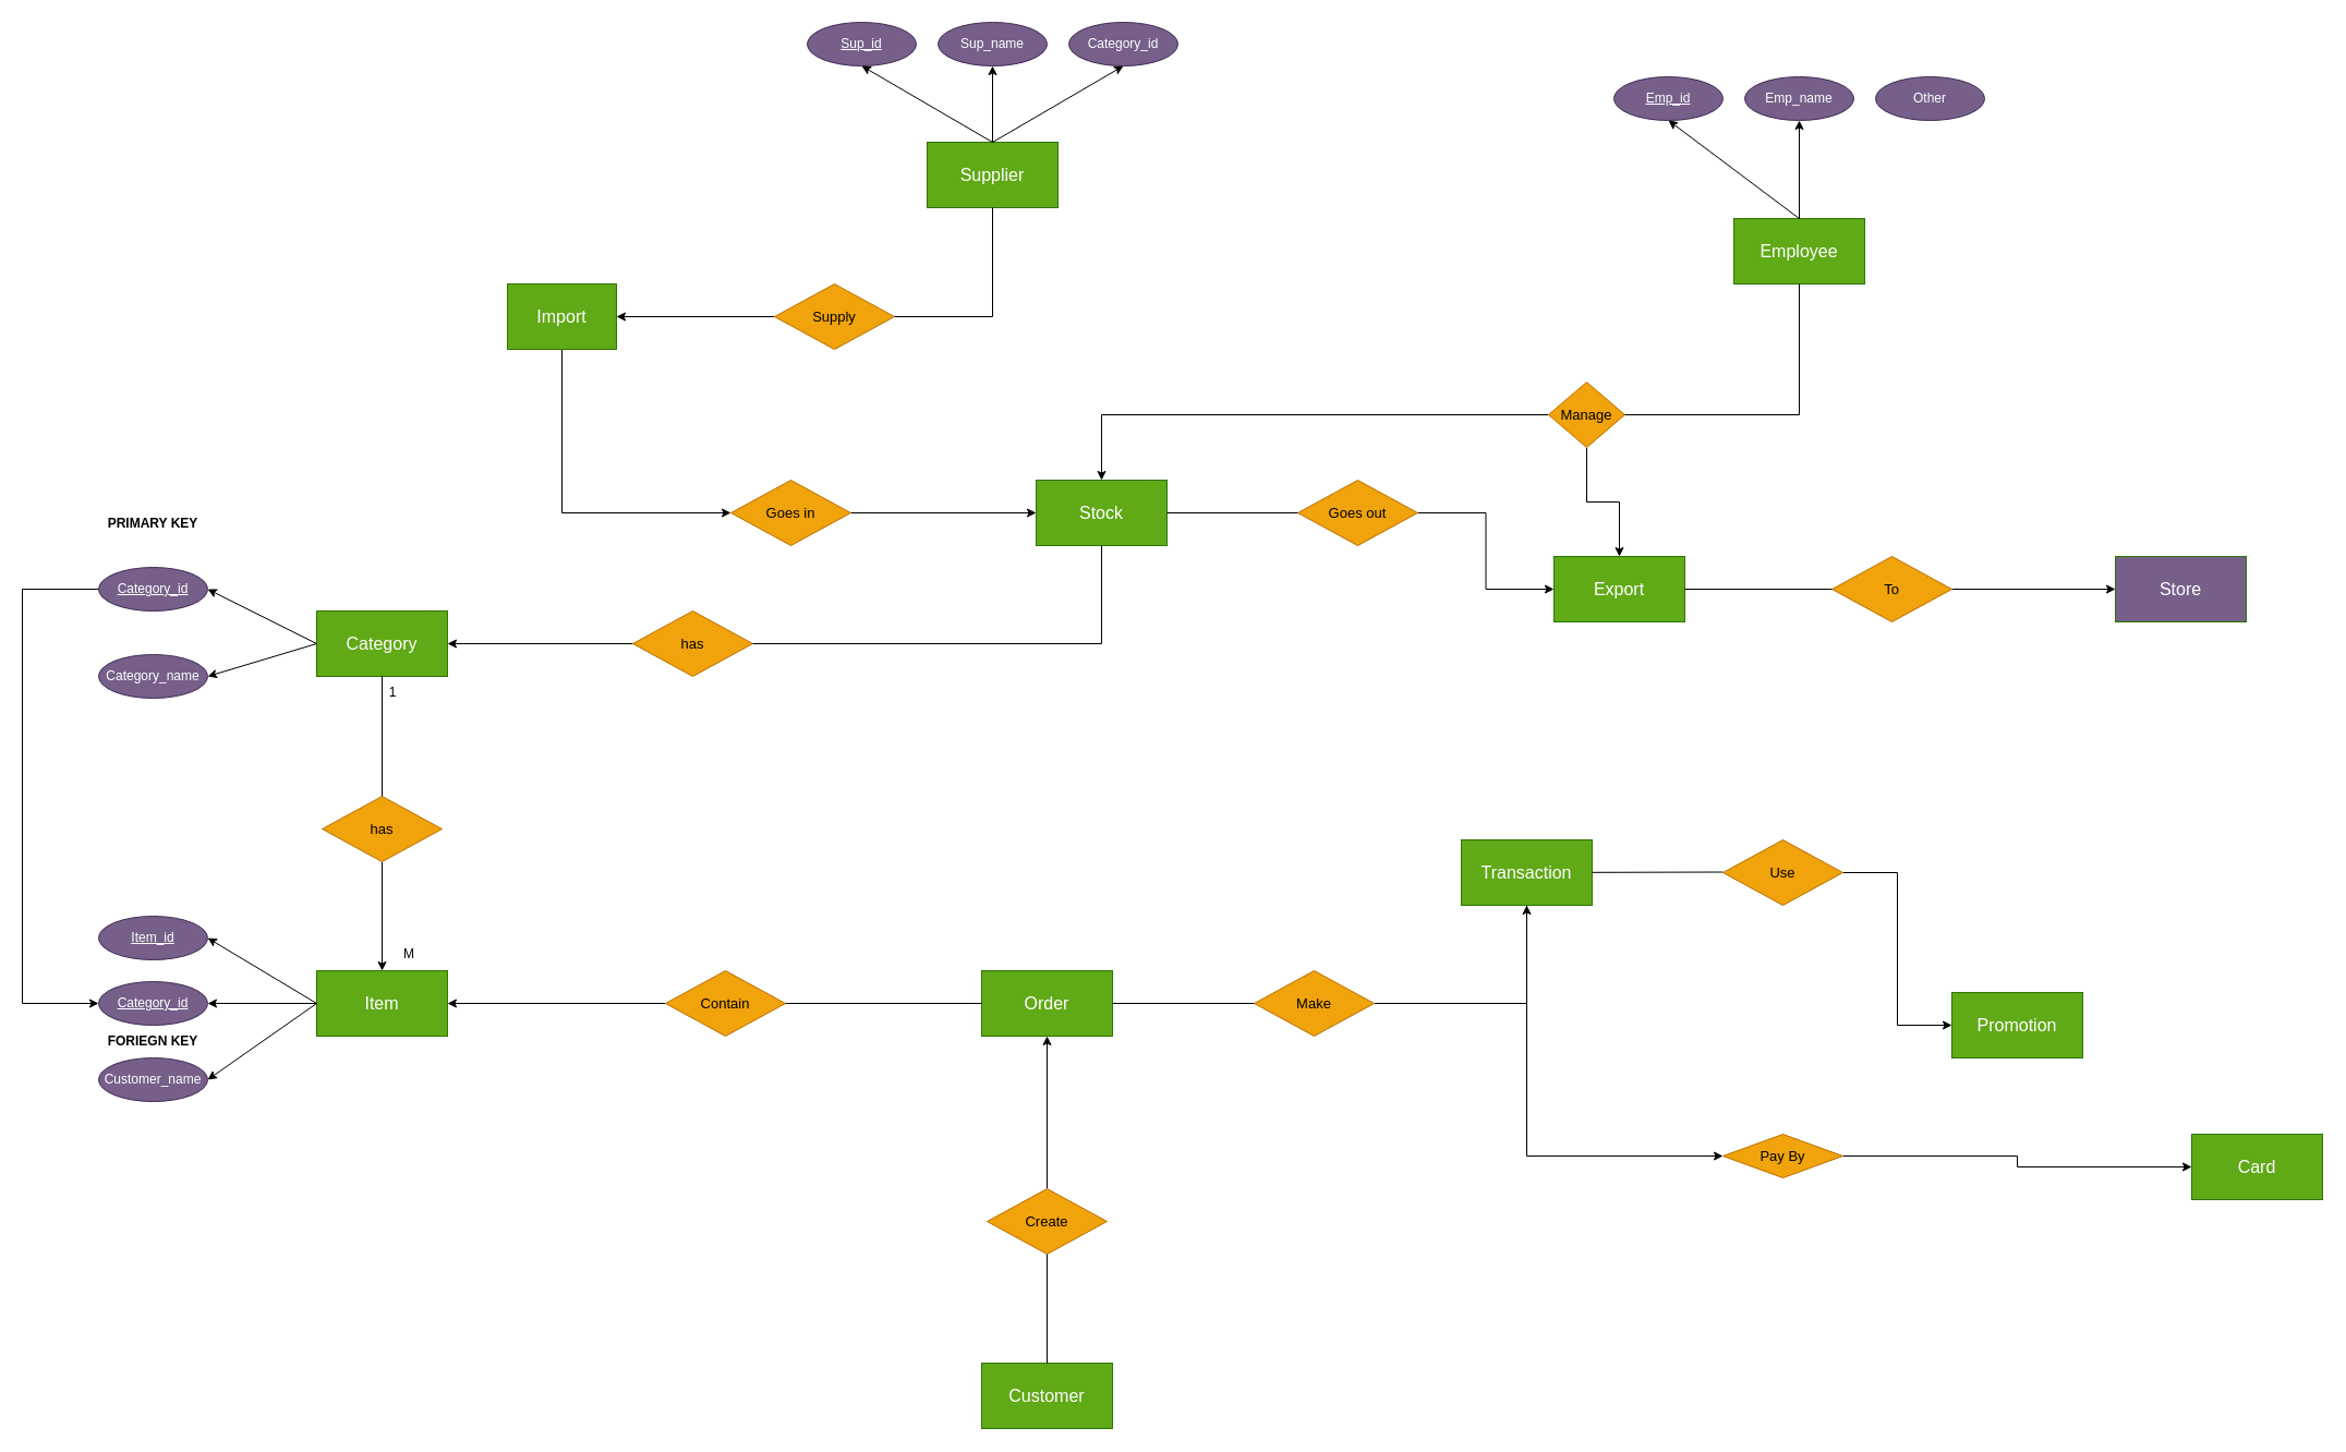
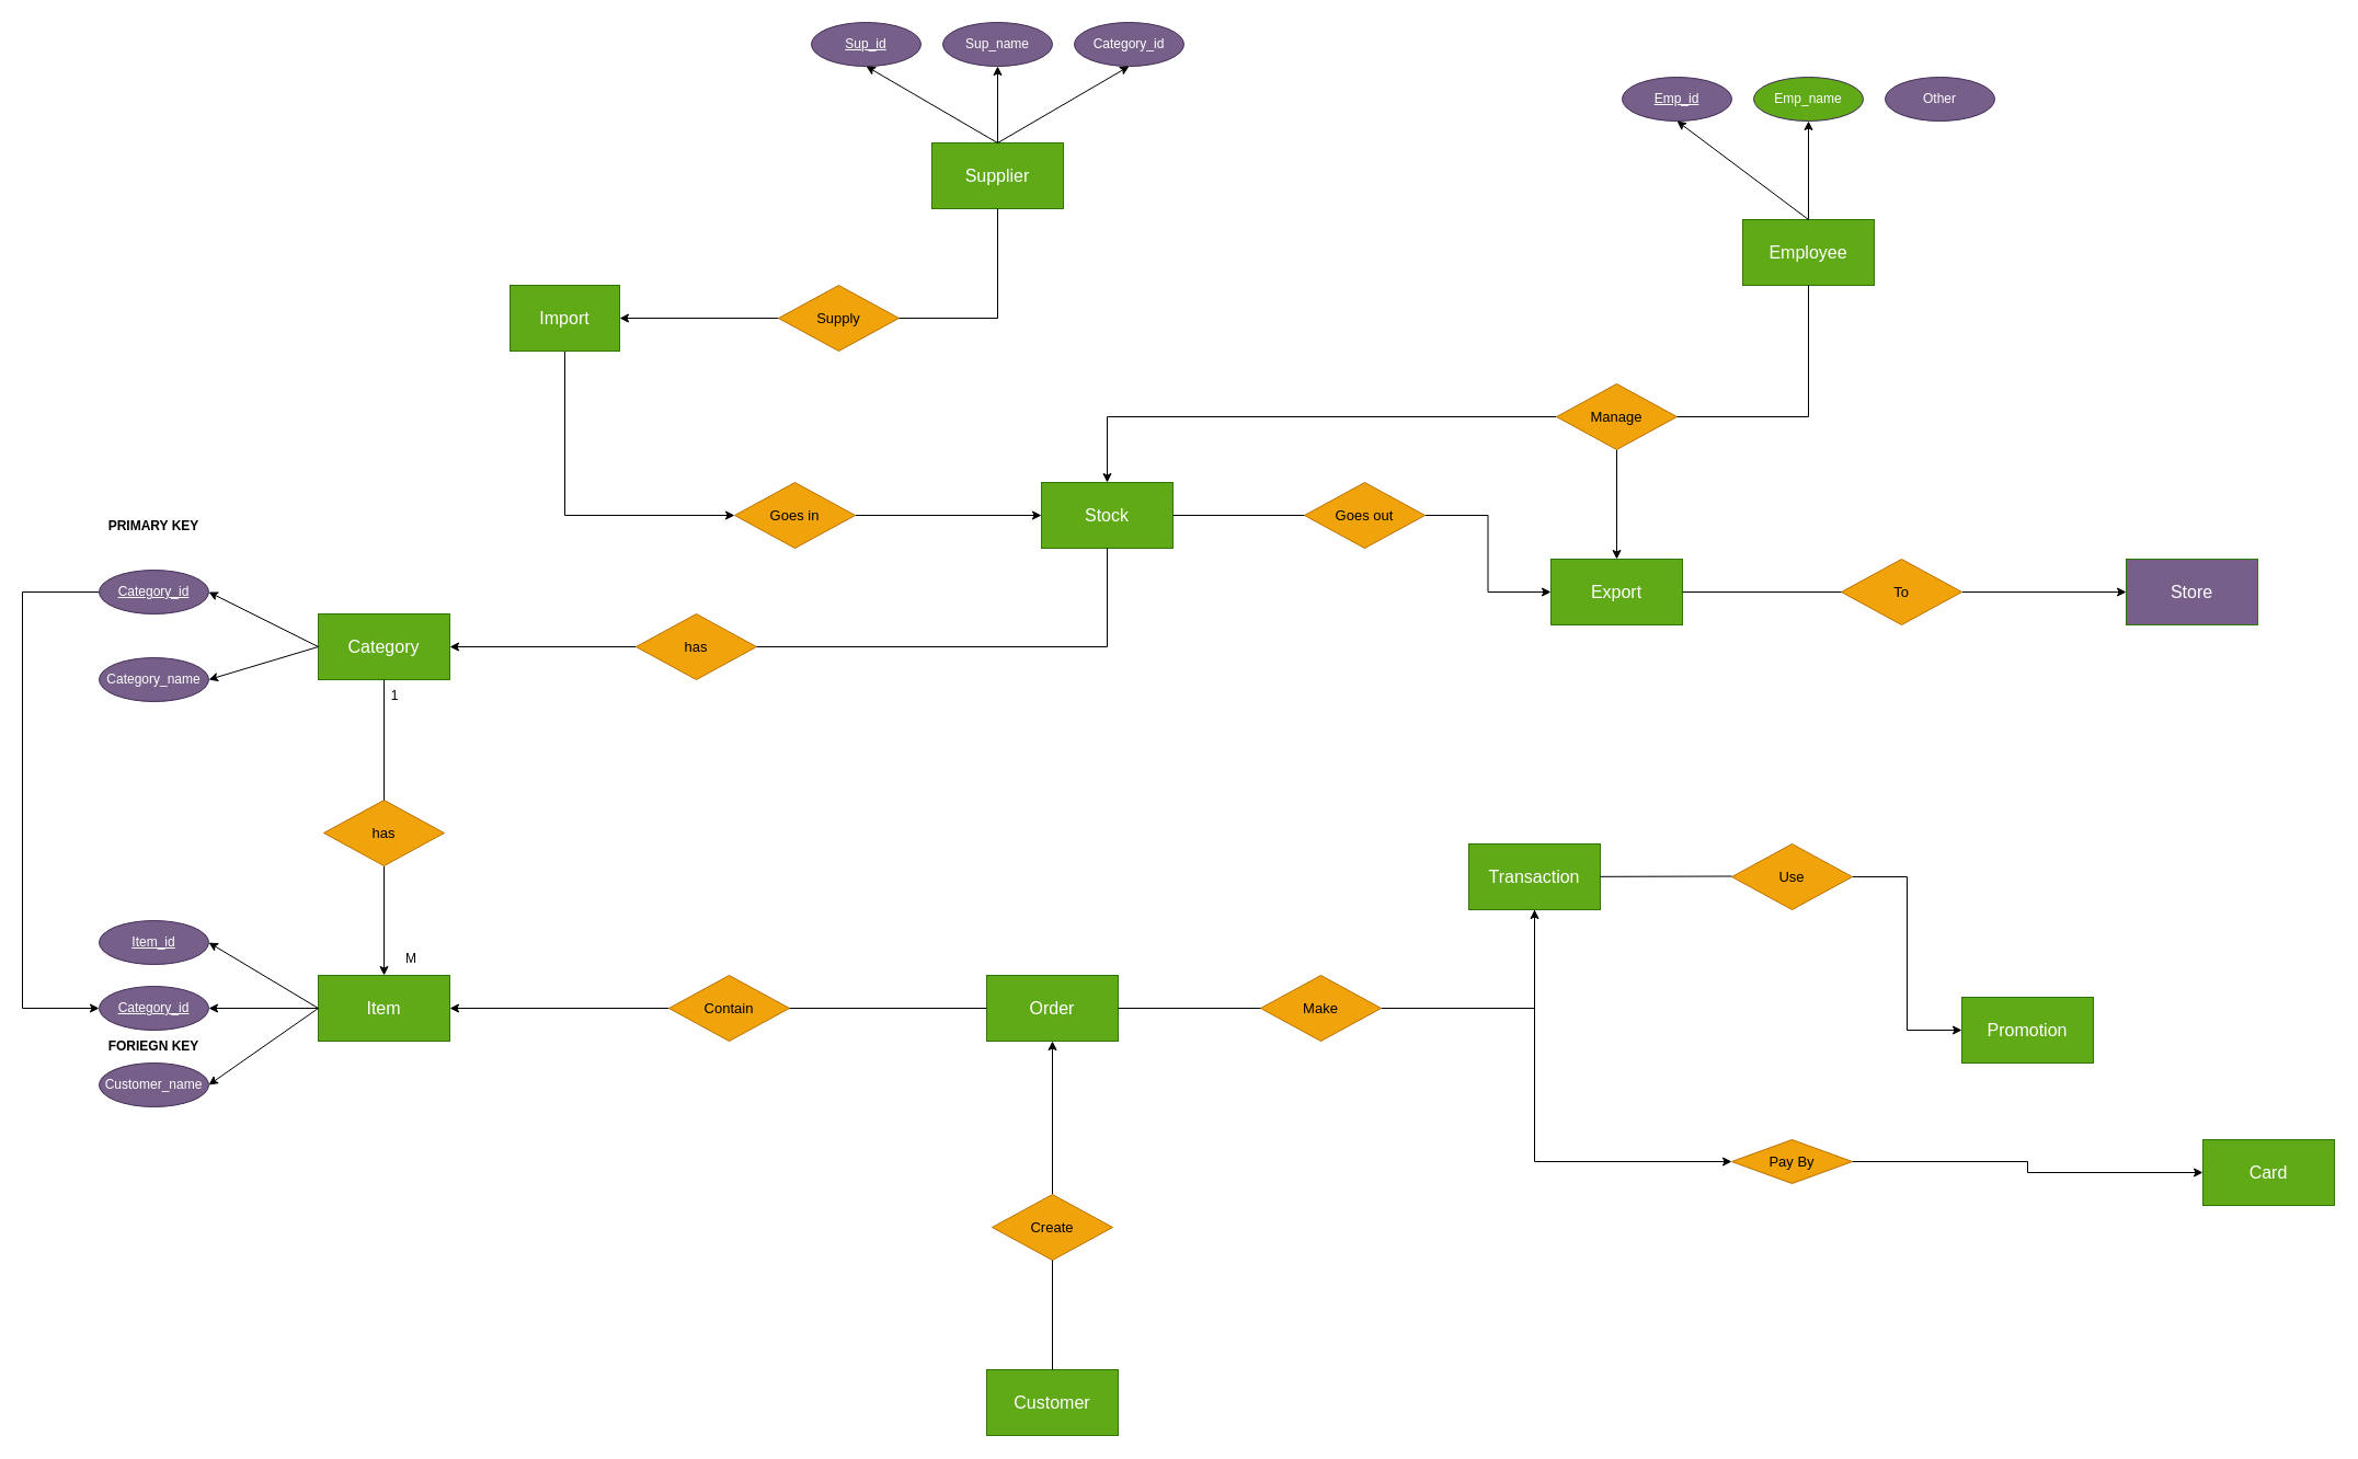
- <mxCell id="60" value="Emp_name" style="ellipse;whiteSpace=wrap;html=1;align=center;fillColor=#76608a;fontColor=#ffffff;strokeColor=#432D57;" vertex="1" parent="1"><mxGeometry x="1600" y="70" width="100" height="40" as="geometry" /></mxCell>
+ <mxCell id="60" value="Emp_name" style="ellipse;whiteSpace=wrap;html=1;align=center;fillColor=#60a917;fontColor=#ffffff;strokeColor=#432D57;" vertex="1" parent="1"><mxGeometry x="1600" y="70" width="100" height="40" as="geometry" /></mxCell>
- <mxCell id="28" value="Manage" style="shape=rhombus;perimeter=rhombusPerimeter;whiteSpace=wrap;html=1;align=center;fillColor=#f0a30a;fontColor=#000000;strokeColor=#BD7000;fontSize=13;" vertex="1" parent="1"><mxGeometry x="1420" y="350" width="70" height="60" as="geometry" /></mxCell>
+ <mxCell id="28" value="Manage" style="shape=rhombus;perimeter=rhombusPerimeter;whiteSpace=wrap;html=1;align=center;fillColor=#f0a30a;fontColor=#000000;strokeColor=#BD7000;fontSize=13;" vertex="1" parent="1"><mxGeometry x="1420" y="350" width="110" height="60" as="geometry" /></mxCell>
- <mxCell id="13" value="&lt;span style=&quot;font-size: 16px;&quot;&gt;Export&lt;/span&gt;" style="rounded=0;whiteSpace=wrap;html=1;fillColor=#60a917;fontColor=#ffffff;strokeColor=#2D7600;" vertex="1" parent="1"><mxGeometry x="1425" y="510" width="120" height="60" as="geometry" /></mxCell>
+ <mxCell id="13" value="&lt;span style=&quot;font-size: 16px;&quot;&gt;Export&lt;/span&gt;" style="rounded=0;whiteSpace=wrap;html=1;fillColor=#60a917;fontColor=#ffffff;strokeColor=#2D7600;" vertex="1" parent="1"><mxGeometry x="1415" y="510" width="120" height="60" as="geometry" /></mxCell>
